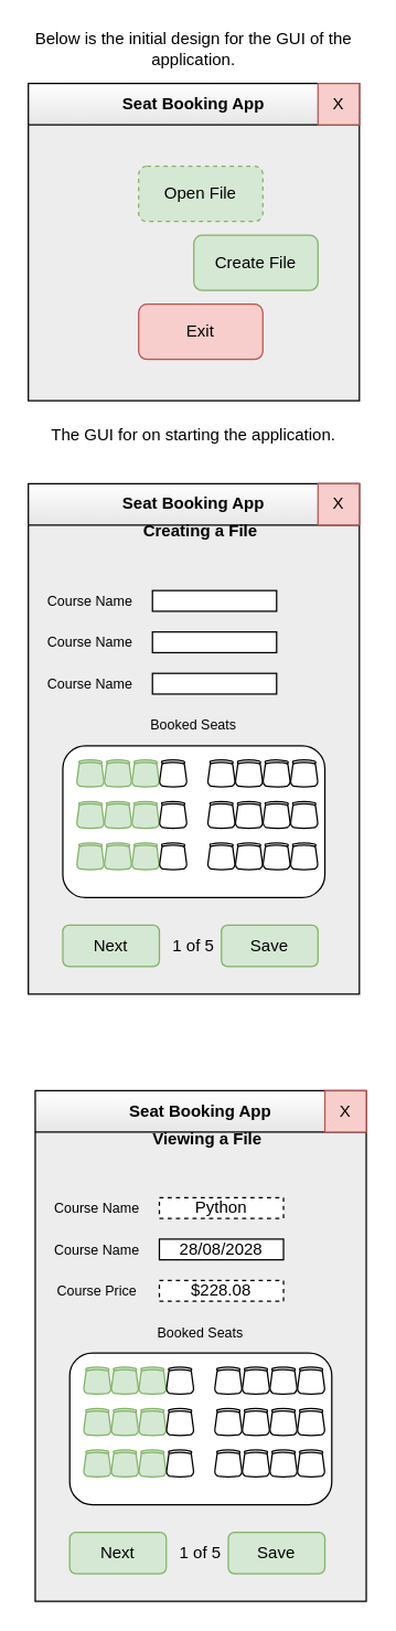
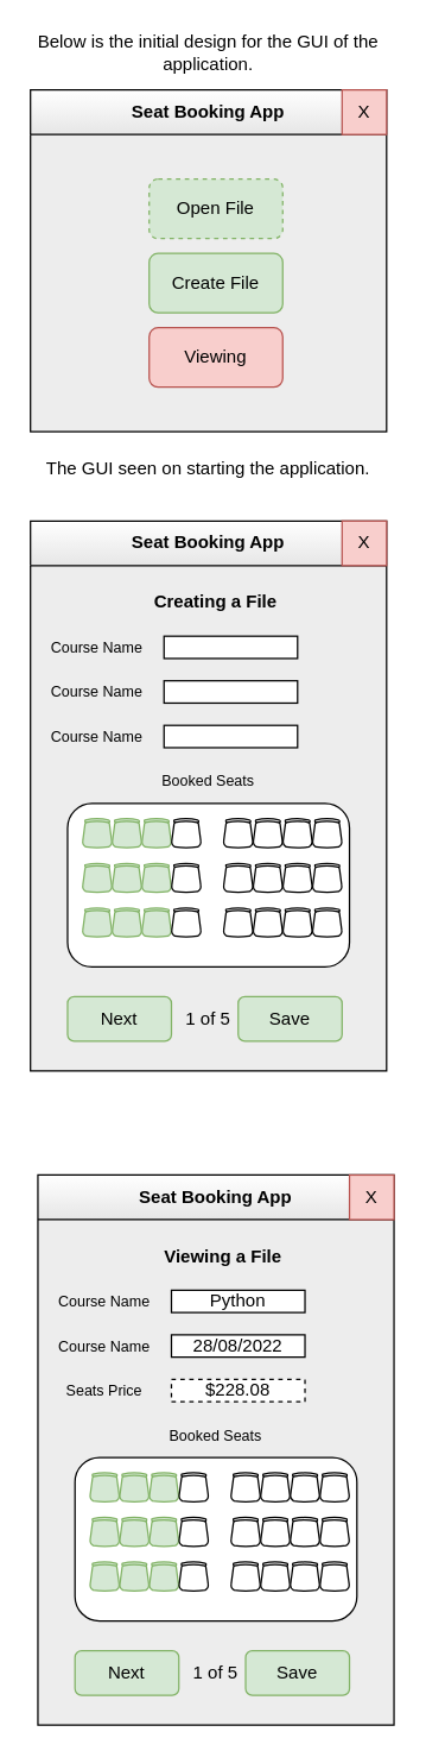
- <mxCell id="5" value="Create File" style="rounded=1;whiteSpace=wrap;html=1;fillColor=#d5e8d4;strokeColor=#82b366;" parent="2" vertex="1"><mxGeometry x="120" y="110" width="90" height="40" as="geometry" /></mxCell>
+ <mxCell id="5" value="Create File" style="rounded=1;whiteSpace=wrap;html=1;fillColor=#d5e8d4;strokeColor=#82b366;" parent="2" vertex="1"><mxGeometry x="80" y="110" width="90" height="40" as="geometry" /></mxCell>
- <mxCell id="6" value="Exit" style="rounded=1;whiteSpace=wrap;html=1;fillColor=#f8cecc;strokeColor=#b85450;" parent="2" vertex="1"><mxGeometry x="80" y="160" width="90" height="40" as="geometry" /></mxCell>
+ <mxCell id="6" value="Viewing" style="rounded=1;whiteSpace=wrap;html=1;fillColor=#f8cecc;strokeColor=#b85450;" parent="2" vertex="1"><mxGeometry x="80" y="160" width="90" height="40" as="geometry" /></mxCell>
- <mxCell id="46" value="The GUI for on starting the application." style="text;html=1;strokeColor=none;fillColor=none;align=center;verticalAlign=middle;whiteSpace=wrap;rounded=0;" parent="1" vertex="1"><mxGeometry x="20" y="300" width="240" height="30" as="geometry" /></mxCell>
+ <mxCell id="46" value="The GUI seen on starting the application." style="text;html=1;strokeColor=none;fillColor=none;align=center;verticalAlign=middle;whiteSpace=wrap;rounded=0;" parent="1" vertex="1"><mxGeometry x="20" y="300" width="240" height="30" as="geometry" /></mxCell>
- <mxCell id="10" value="&lt;b&gt;Creating a File&lt;/b&gt;" style="text;html=1;strokeColor=none;fillColor=none;align=center;verticalAlign=middle;whiteSpace=wrap;rounded=0;" parent="8" vertex="1"><mxGeometry x="80" y="20" width="90" height="30" as="geometry" /></mxCell>
+ <mxCell id="10" value="&lt;b&gt;Creating a File&lt;/b&gt;" style="text;html=1;strokeColor=none;fillColor=none;align=center;verticalAlign=middle;whiteSpace=wrap;rounded=0;" parent="8" vertex="1"><mxGeometry x="80" y="40" width="90" height="30" as="geometry" /></mxCell>
- <mxCell id="49" value="&lt;b&gt;Viewing a File&lt;/b&gt;" style="text;html=1;strokeColor=none;fillColor=none;align=center;verticalAlign=middle;whiteSpace=wrap;rounded=0;" vertex="1" parent="47"><mxGeometry x="80" y="20" width="90" height="30" as="geometry" /></mxCell>
+ <mxCell id="49" value="&lt;b&gt;Viewing a File&lt;/b&gt;" style="text;html=1;strokeColor=none;fillColor=none;align=center;verticalAlign=middle;whiteSpace=wrap;rounded=0;" vertex="1" parent="47"><mxGeometry x="80" y="40" width="90" height="30" as="geometry" /></mxCell>
- <mxCell id="54" value="Python" style="rounded=0;whiteSpace=wrap;html=1;dashed=1;" vertex="1" parent="47"><mxGeometry x="90" y="77.5" width="90" height="15" as="geometry" /></mxCell>
+ <mxCell id="54" value="Python" style="rounded=0;whiteSpace=wrap;html=1;" vertex="1" parent="47"><mxGeometry x="90" y="77.5" width="90" height="15" as="geometry" /></mxCell>
- <mxCell id="55" value="28/08/2028" style="rounded=0;whiteSpace=wrap;html=1;" vertex="1" parent="47"><mxGeometry x="90" y="107.5" width="90" height="15" as="geometry" /></mxCell>
+ <mxCell id="55" value="28/08/2022" style="rounded=0;whiteSpace=wrap;html=1;" vertex="1" parent="47"><mxGeometry x="90" y="107.5" width="90" height="15" as="geometry" /></mxCell>
- <mxCell id="52" value="&lt;font style=&quot;font-size: 10px;&quot;&gt;Course Price&lt;/font&gt;" style="text;html=1;strokeColor=none;fillColor=none;align=center;verticalAlign=middle;whiteSpace=wrap;rounded=0;" vertex="1" parent="47"><mxGeometry y="130" width="90" height="30" as="geometry" /></mxCell>
+ <mxCell id="52" value="&lt;font style=&quot;font-size: 10px;&quot;&gt;Seats Price&lt;/font&gt;" style="text;html=1;strokeColor=none;fillColor=none;align=center;verticalAlign=middle;whiteSpace=wrap;rounded=0;" vertex="1" parent="47"><mxGeometry y="130" width="90" height="30" as="geometry" /></mxCell>
